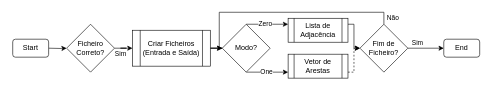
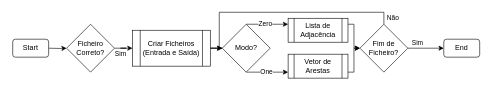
- <mxCell id="13" style="edgeStyle=orthogonalEdgeStyle;rounded=0;orthogonalLoop=1;jettySize=auto;html=1;entryX=0;entryY=0.5;entryDx=0;entryDy=0;exitX=1;exitY=0.75;exitDx=0;exitDy=0;dashed=1;" edge="1" parent="1" source="14" target="18"><mxGeometry relative="1" as="geometry"><Array as="points"><mxPoint x="590" y="120" /><mxPoint x="590" y="80" /></Array></mxGeometry></mxCell>
+ <mxCell id="13" style="edgeStyle=orthogonalEdgeStyle;rounded=0;orthogonalLoop=1;jettySize=auto;html=1;entryX=0;entryY=0.5;entryDx=0;entryDy=0;exitX=1;exitY=0.75;exitDx=0;exitDy=0;" edge="1" parent="1" source="14" target="18"><mxGeometry relative="1" as="geometry"><Array as="points"><mxPoint x="590" y="120" /><mxPoint x="590" y="80" /></Array></mxGeometry></mxCell>
